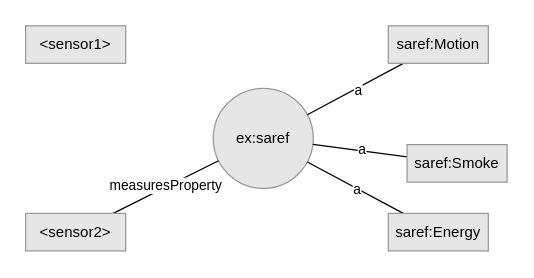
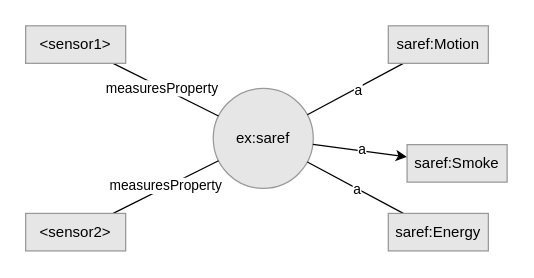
+ <mxCell id="3" value="" style="endArrow=none;html=1;rounded=0;" edge="1" parent="1" source="13" target="2"><mxGeometry width="50" height="50" relative="1" as="geometry"><mxPoint x="95.341" y="48.735" as="sourcePoint" /><mxPoint x="330" y="210" as="targetPoint" /></mxGeometry></mxCell>
+ <mxCell id="4" value="measuresProperty" style="edgeLabel;html=1;align=center;verticalAlign=middle;resizable=0;points=[];" vertex="1" connectable="0" parent="3"><mxGeometry x="-0.095" relative="1" as="geometry"><mxPoint as="offset" /></mxGeometry></mxCell>
- <mxCell id="9" value="" style="endArrow=none;html=1;rounded=0;" edge="1" parent="1" source="2" target="16"><mxGeometry width="50" height="50" relative="1" as="geometry"><mxPoint x="280" y="260" as="sourcePoint" /><mxPoint x="320" y="110" as="targetPoint" /></mxGeometry></mxCell>
+ <mxCell id="9" value="" style="endArrow=classic;html=1;rounded=0;" edge="1" parent="1" source="2" target="16"><mxGeometry width="50" height="50" relative="1" as="geometry"><mxPoint x="280" y="260" as="sourcePoint" /><mxPoint x="320" y="110" as="targetPoint" /></mxGeometry></mxCell>
